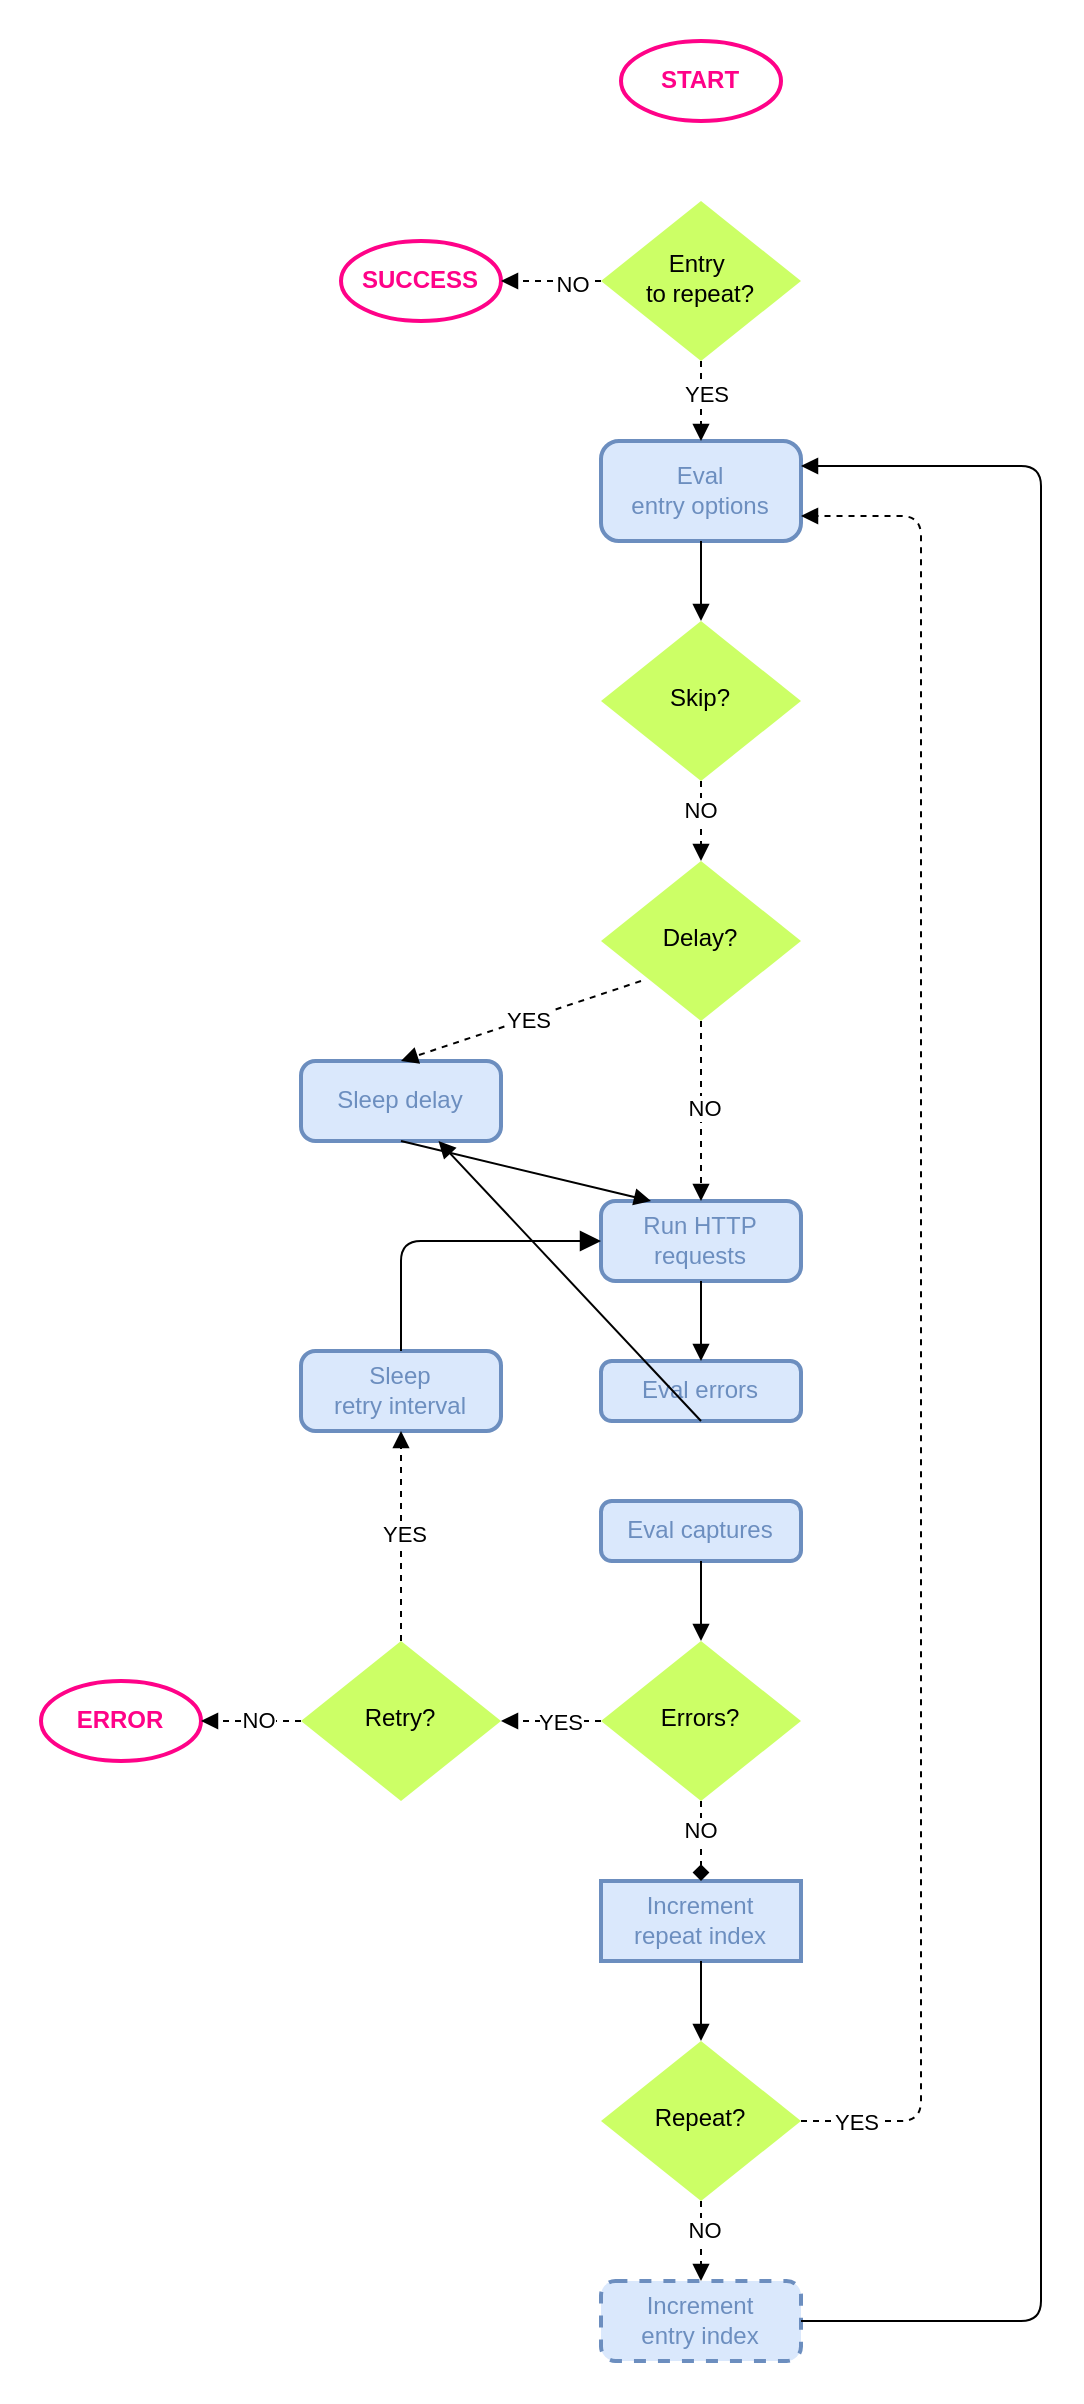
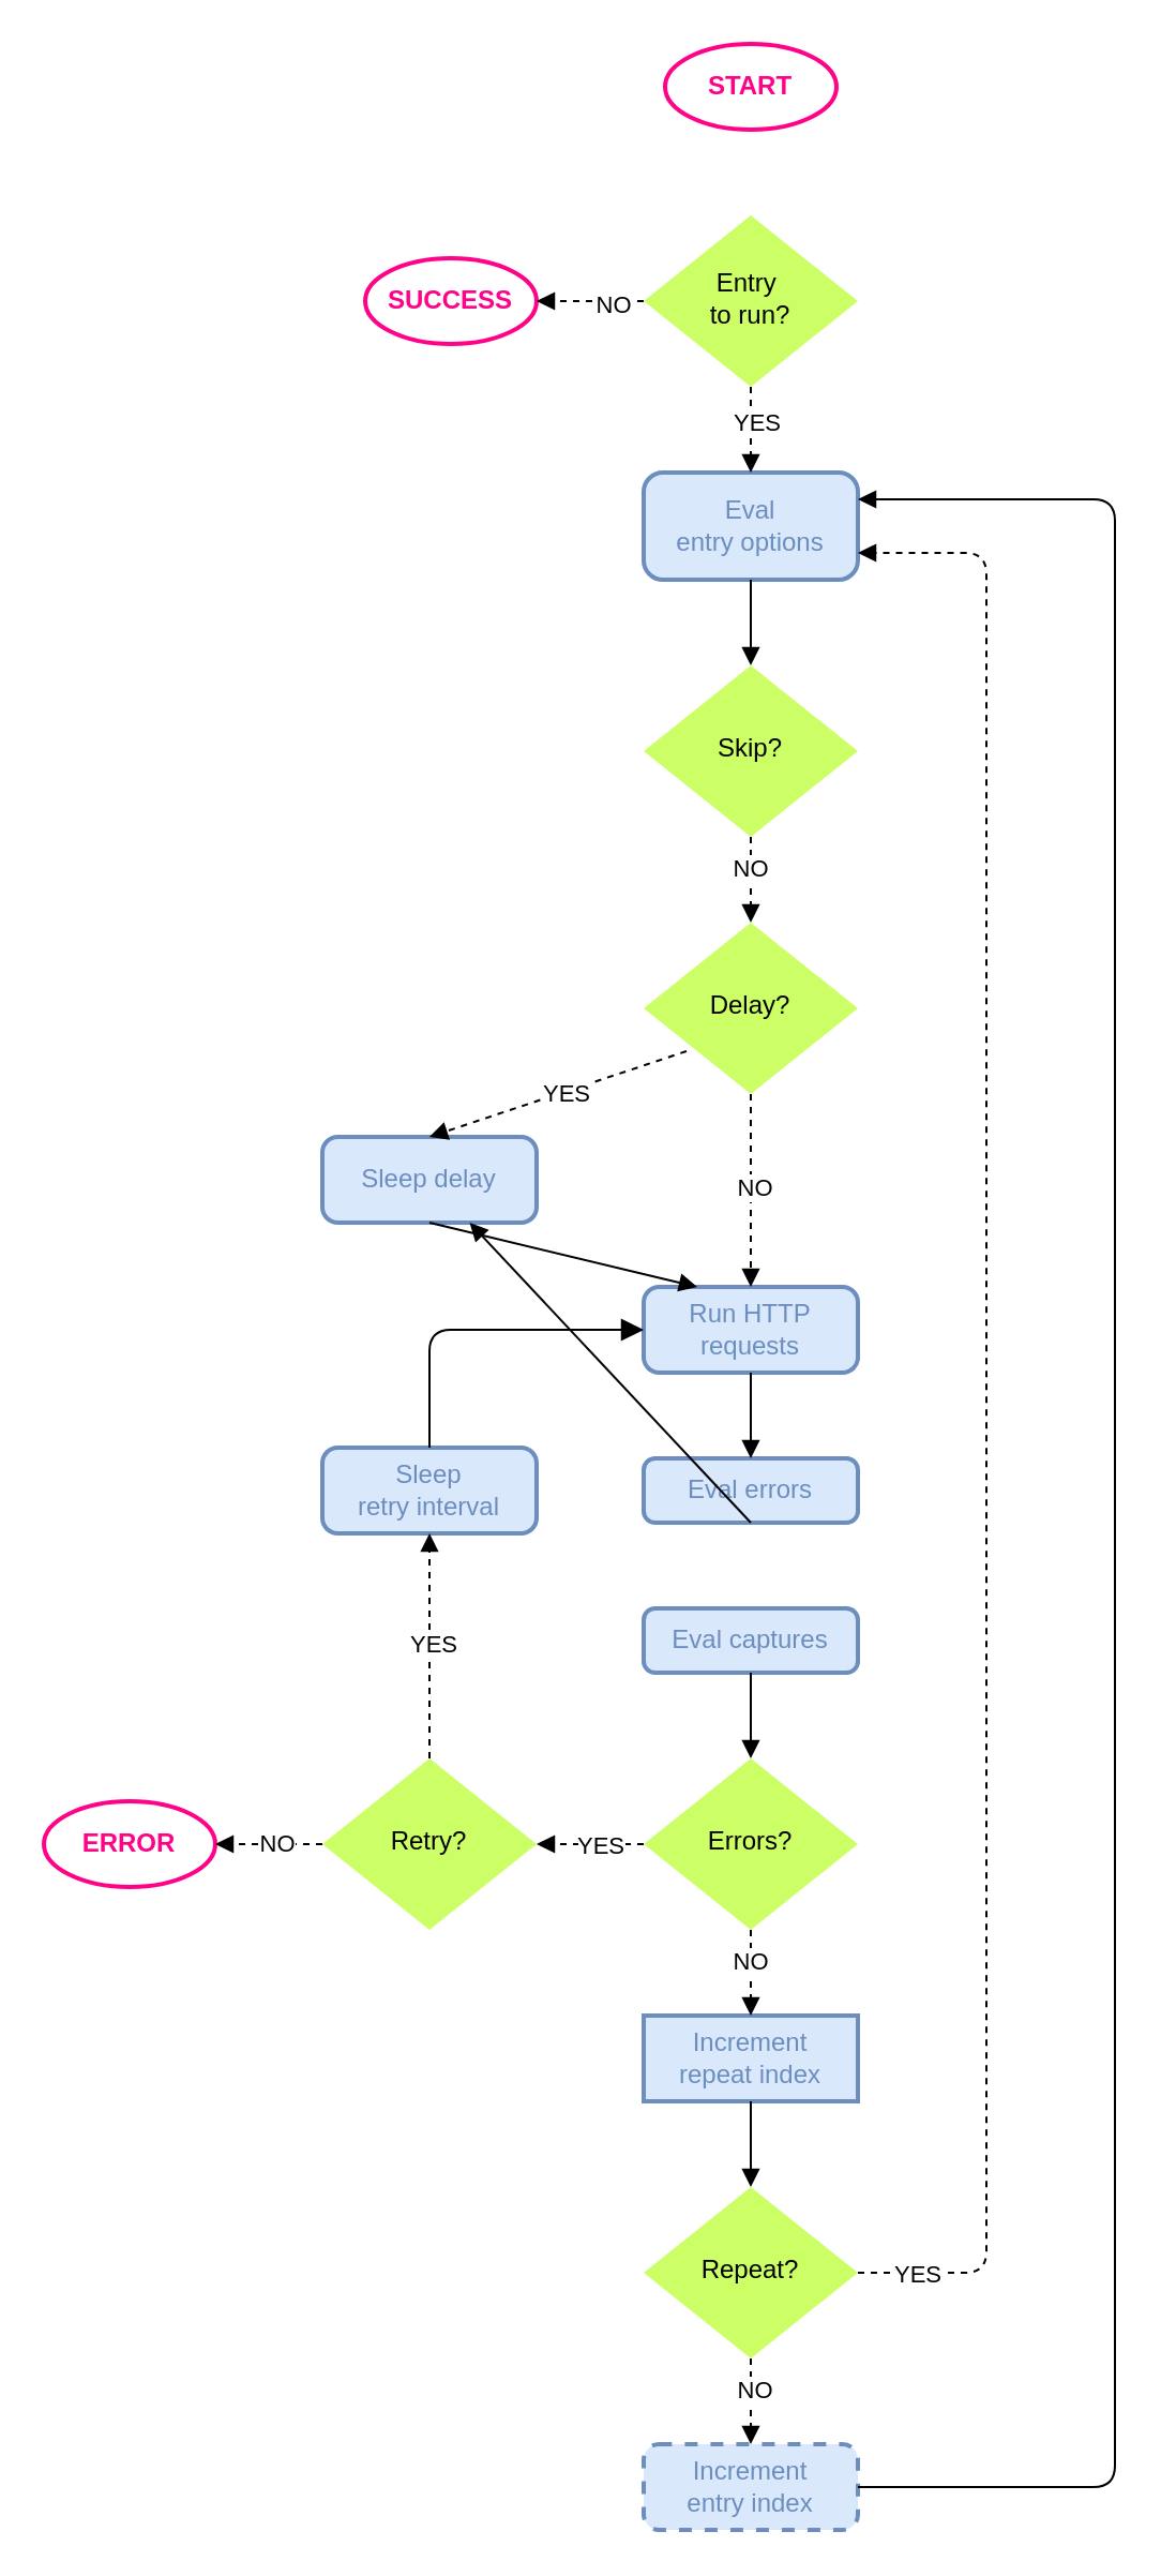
- <mxCell id="3" value="Entry&amp;nbsp;&lt;div&gt;to repeat?&lt;/div&gt;" style="strokeWidth=0;html=1;shape=mxgraph.flowchart.decision;whiteSpace=wrap;spacingTop=-3;fillColor=#CCFF66;strokeColor=none;fontStyle=0" vertex="1" parent="1"><mxGeometry x="300" y="100" width="100" height="80" as="geometry" /></mxCell>
+ <mxCell id="3" value="Entry&amp;nbsp;&lt;div&gt;to run?&lt;/div&gt;" style="strokeWidth=0;html=1;shape=mxgraph.flowchart.decision;whiteSpace=wrap;spacingTop=-3;fillColor=#CCFF66;strokeColor=none;fontStyle=0" vertex="1" parent="1"><mxGeometry x="300" y="100" width="100" height="80" as="geometry" /></mxCell>
- <mxCell id="29" value="" style="endArrow=diamond;html=1;rounded=0;exitX=0.5;exitY=1;exitDx=0;exitDy=0;exitPerimeter=0;endFill=1;dashed=1;startArrow=none;startFill=0;entryX=0.5;entryY=0;entryDx=0;entryDy=0;" edge="1" parent="1" source="26" target="28"><mxGeometry width="50" height="50" relative="1" as="geometry"><mxPoint x="410" y="810" as="sourcePoint" /><mxPoint x="350" y="930" as="targetPoint" /></mxGeometry></mxCell>
+ <mxCell id="29" value="" style="endArrow=block;html=1;rounded=0;exitX=0.5;exitY=1;exitDx=0;exitDy=0;exitPerimeter=0;endFill=1;dashed=1;startArrow=none;startFill=0;entryX=0.5;entryY=0;entryDx=0;entryDy=0;" edge="1" parent="1" source="26" target="28"><mxGeometry width="50" height="50" relative="1" as="geometry"><mxPoint x="410" y="810" as="sourcePoint" /><mxPoint x="350" y="930" as="targetPoint" /></mxGeometry></mxCell>
